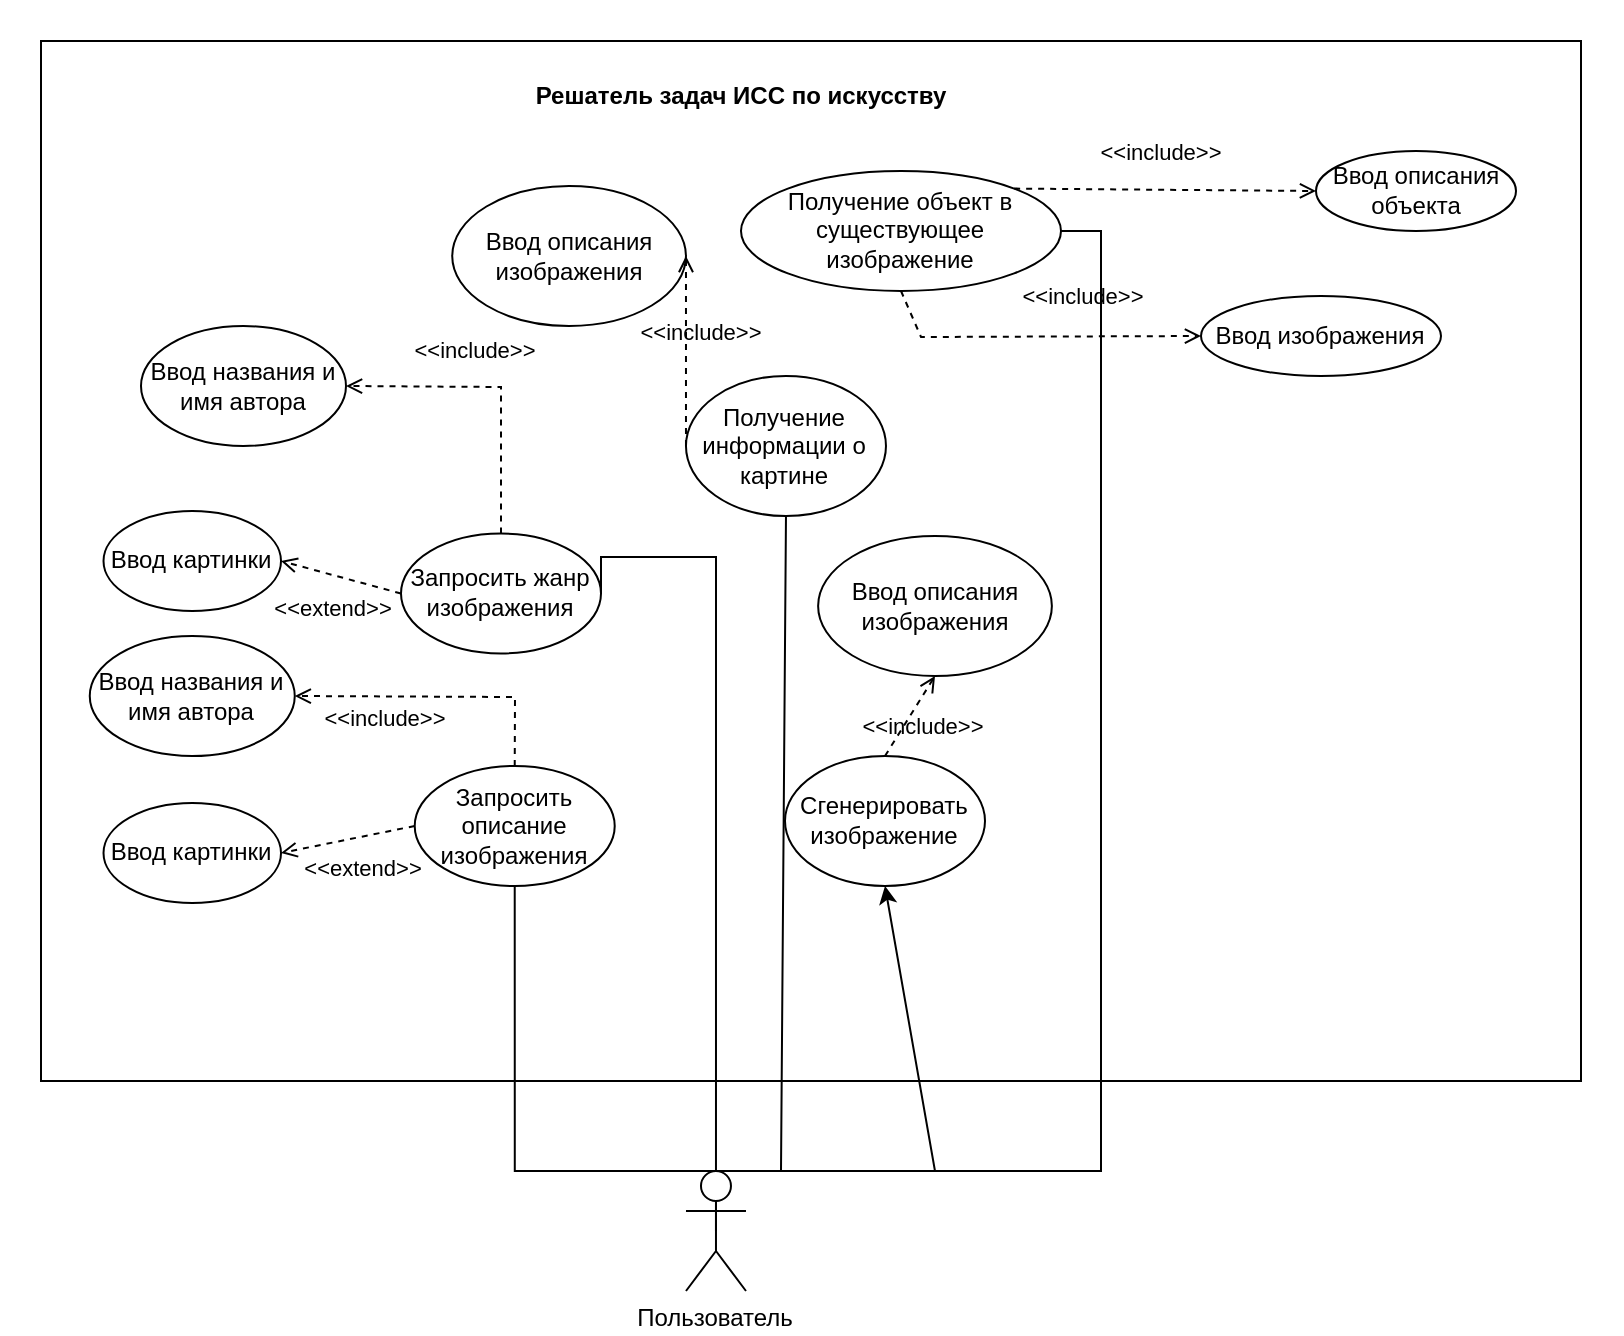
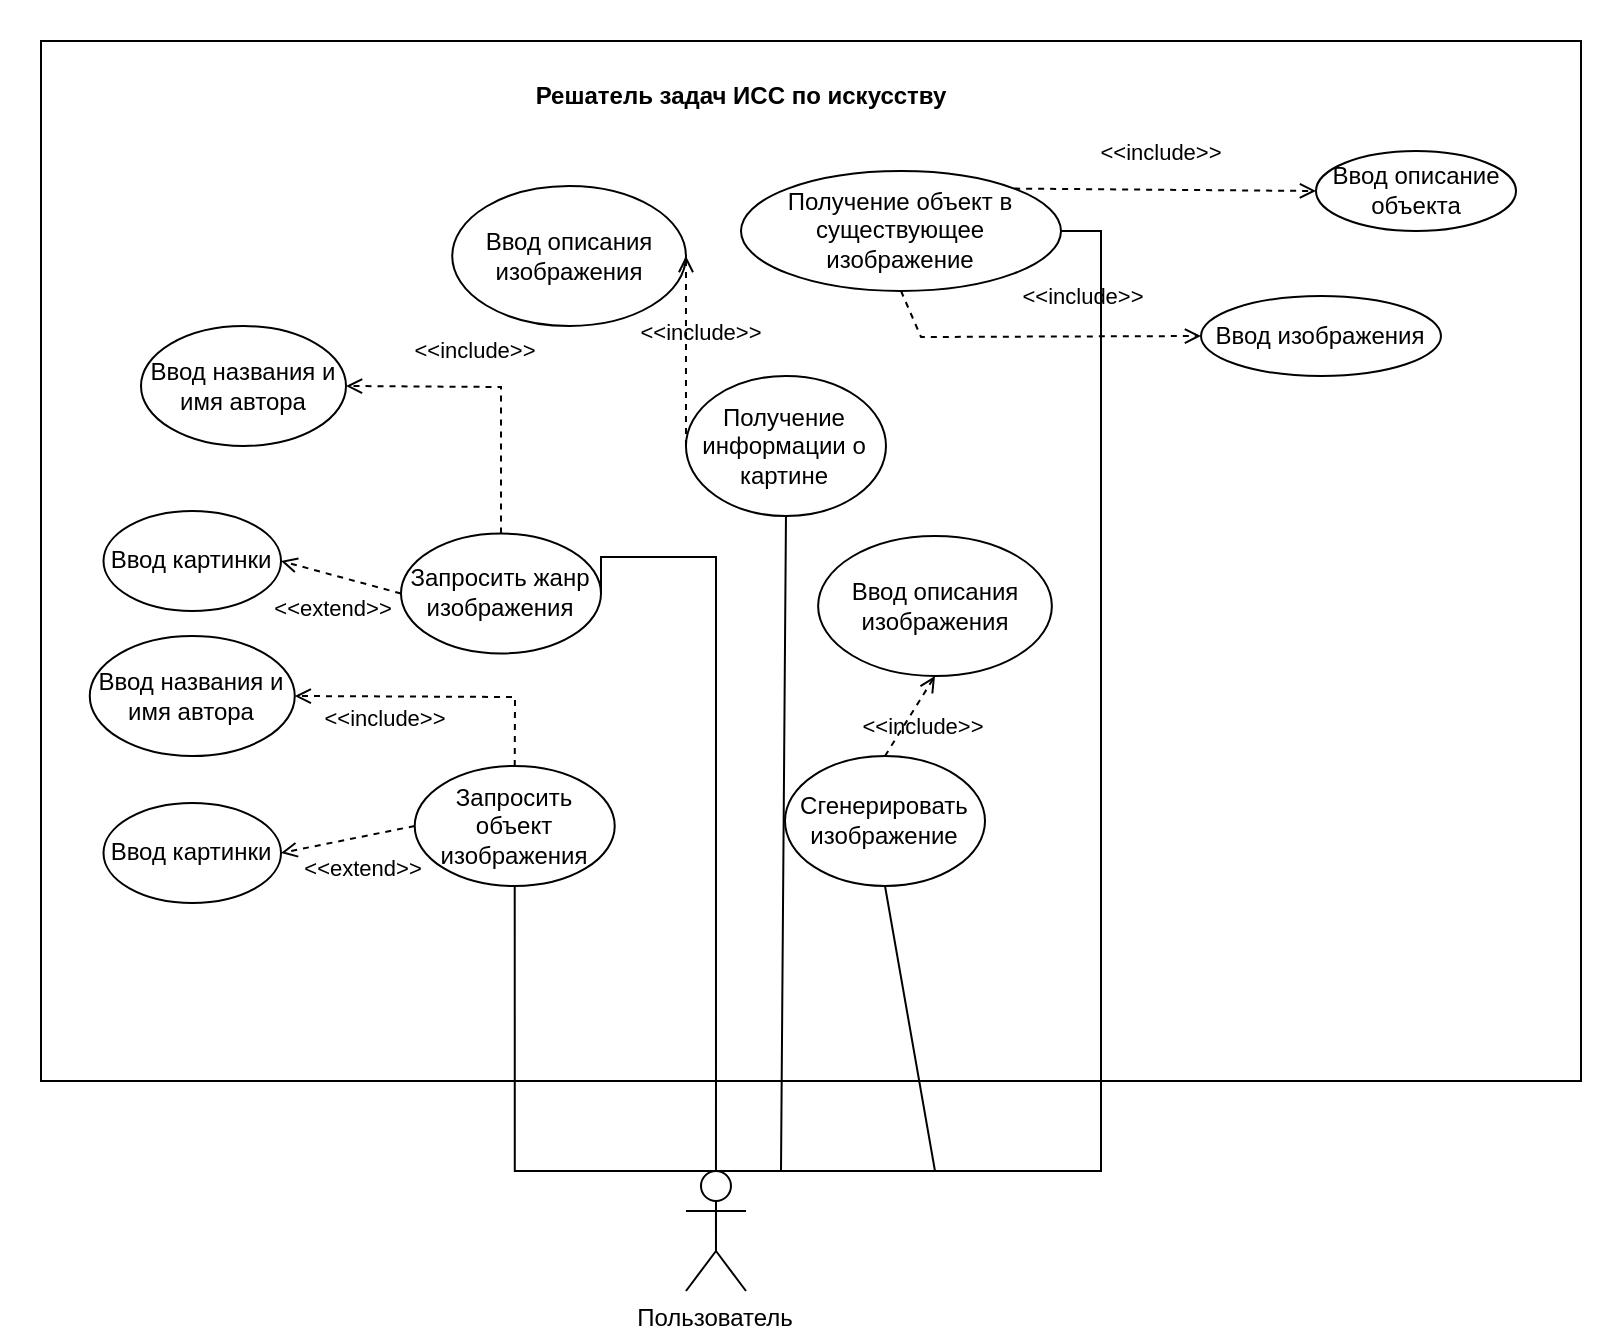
- <mxCell id="16" value="Ввод описания объекта" style="ellipse;whiteSpace=wrap;html=1;" parent="1" vertex="1"><mxGeometry x="657.5" y="75" width="100" height="40" as="geometry" /></mxCell>
+ <mxCell id="16" value="Ввод описание объекта" style="ellipse;whiteSpace=wrap;html=1;" parent="1" vertex="1"><mxGeometry x="657.5" y="75" width="100" height="40" as="geometry" /></mxCell>
- <mxCell id="3" value="Запросить описание изображения" style="ellipse;whiteSpace=wrap;html=1;" parent="1" vertex="1"><mxGeometry x="206.86" y="382.5" width="100" height="60" as="geometry" /></mxCell>
+ <mxCell id="3" value="Запросить объект изображения" style="ellipse;whiteSpace=wrap;html=1;" parent="1" vertex="1"><mxGeometry x="206.86" y="382.5" width="100" height="60" as="geometry" /></mxCell>
- <mxCell id="30" value="" style="endArrow=classic;html=1;rounded=0;exitX=0.5;exitY=0;exitDx=0;exitDy=0;exitPerimeter=0;entryX=0.5;entryY=1;entryDx=0;entryDy=0;" parent="1" source="14" target="8" edge="1"><mxGeometry width="50" height="50" relative="1" as="geometry"><mxPoint x="450" y="575" as="sourcePoint" /><mxPoint x="500" y="525" as="targetPoint" /><Array as="points"><mxPoint x="467" y="585" /></Array></mxGeometry></mxCell>
+ <mxCell id="30" value="" style="endArrow=none;html=1;rounded=0;exitX=0.5;exitY=0;exitDx=0;exitDy=0;exitPerimeter=0;entryX=0.5;entryY=1;entryDx=0;entryDy=0;" parent="1" source="14" target="8" edge="1"><mxGeometry width="50" height="50" relative="1" as="geometry"><mxPoint x="450" y="575" as="sourcePoint" /><mxPoint x="500" y="525" as="targetPoint" /><Array as="points"><mxPoint x="467" y="585" /></Array></mxGeometry></mxCell>
